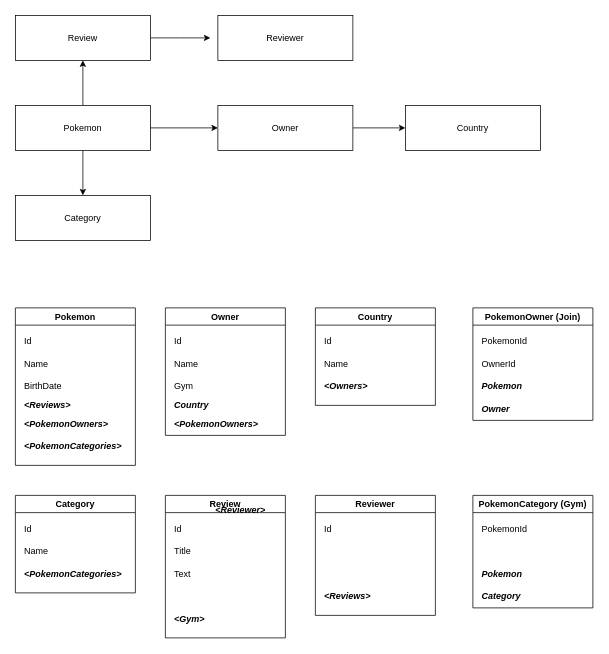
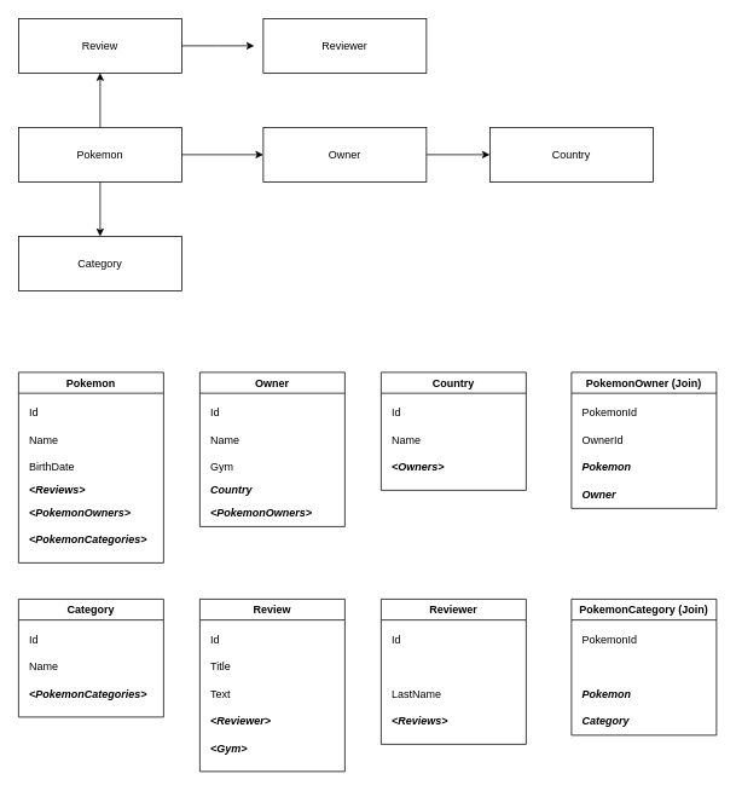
- <mxCell id="35" value="PokemonCategory (Gym)" style="swimlane;startSize=23;" parent="1" vertex="1"><mxGeometry x="630" y="660" width="160" height="150" as="geometry" /></mxCell>
+ <mxCell id="35" value="PokemonCategory (Join)" style="swimlane;startSize=23;" parent="1" vertex="1"><mxGeometry x="630" y="660" width="160" height="150" as="geometry" /></mxCell>
- <mxCell id="46" value="&lt;i&gt;&lt;b&gt;&amp;lt;Reviewer&amp;gt;&lt;/b&gt;&lt;/i&gt;" style="text;html=1;align=left;verticalAlign=middle;resizable=0;points=[];autosize=1;strokeColor=none;fillColor=none;" parent="43" vertex="1"><mxGeometry x="65" y="5" width="90" height="30" as="geometry" /></mxCell>
+ <mxCell id="46" value="&lt;i&gt;&lt;b&gt;&amp;lt;Reviewer&amp;gt;&lt;/b&gt;&lt;/i&gt;" style="text;html=1;align=left;verticalAlign=middle;resizable=0;points=[];autosize=1;strokeColor=none;fillColor=none;" parent="43" vertex="1"><mxGeometry x="10" y="120" width="90" height="30" as="geometry" /></mxCell>
+ <mxCell id="52" value="LastName" style="text;html=1;align=left;verticalAlign=middle;resizable=0;points=[];autosize=1;strokeColor=none;fillColor=none;" parent="49" vertex="1"><mxGeometry x="10" y="90" width="80" height="30" as="geometry" /></mxCell>
